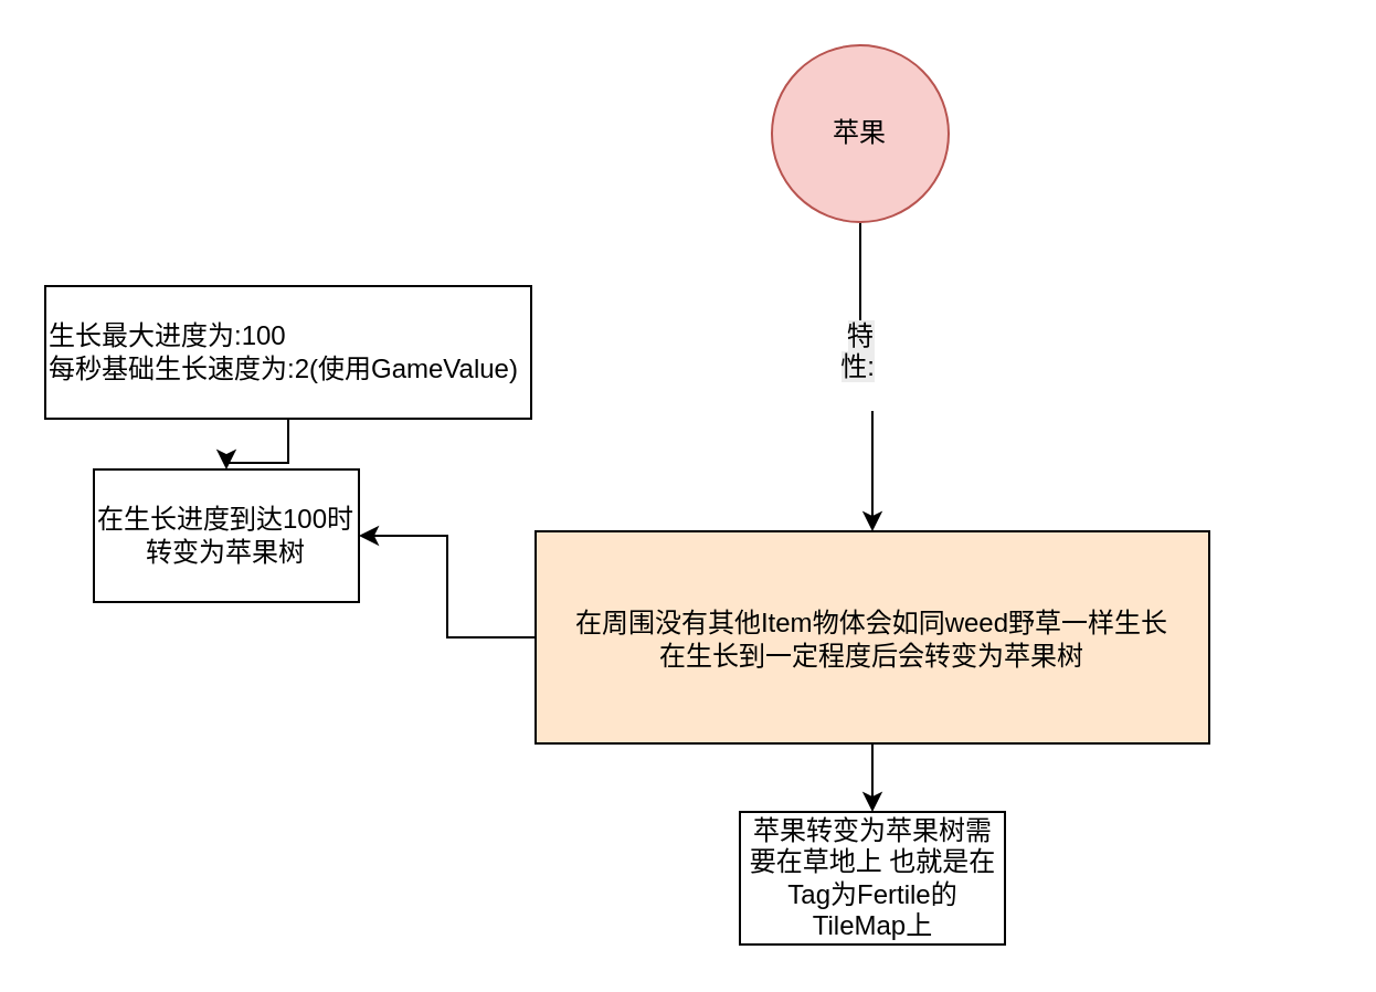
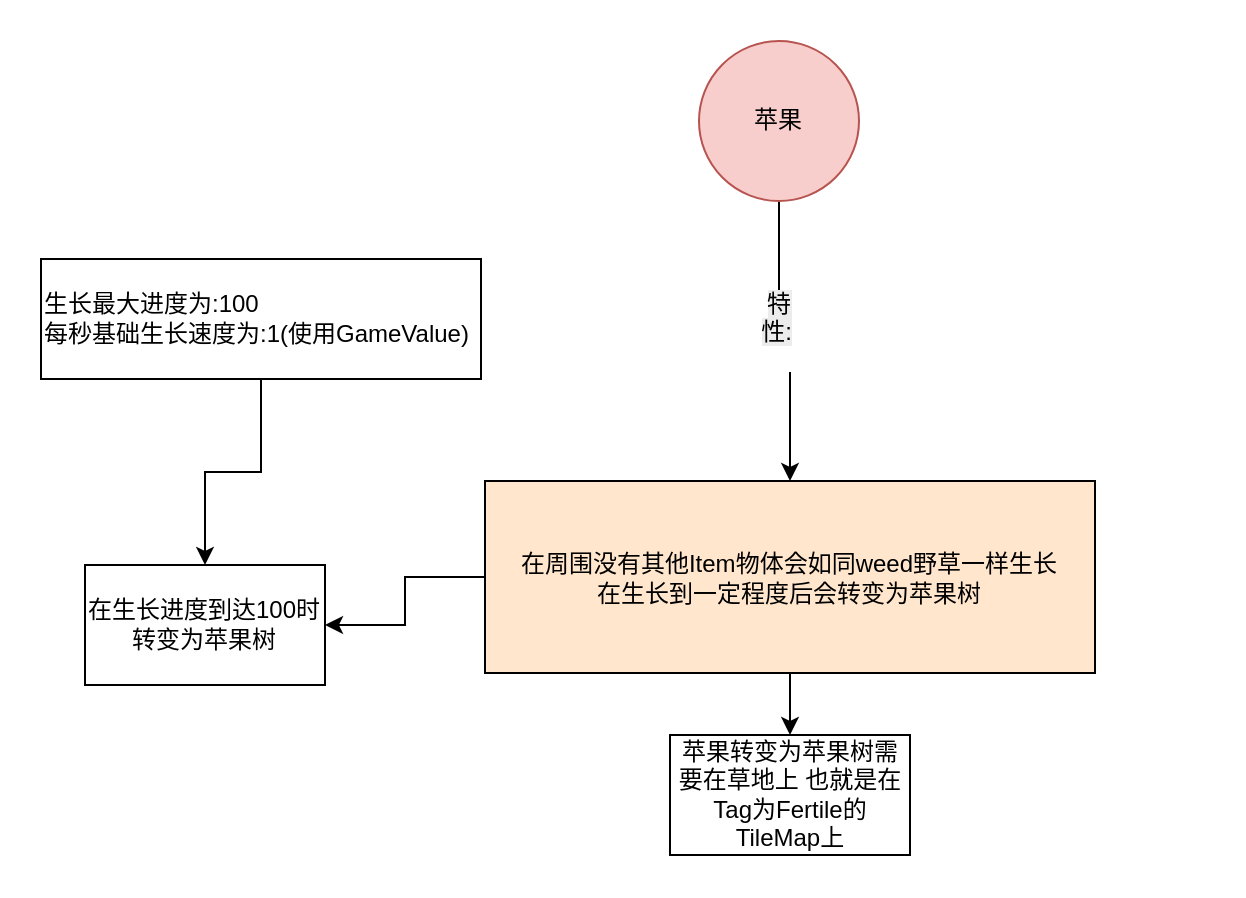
- <mxCell id="6" value="&lt;div&gt;&lt;span style=&quot;background-color: transparent; color: light-dark(rgb(0, 0, 0), rgb(255, 255, 255));&quot;&gt;生长最大进度为:100&lt;/span&gt;&lt;/div&gt;&lt;div&gt;每秒基础生长速度为:2(使用GameValue)&lt;/div&gt;" style="rounded=0;html=1;align=left;horizontal=1;" vertex="1" parent="1"><mxGeometry x="20" y="129" width="220" height="60" as="geometry" /></mxCell>
+ <mxCell id="6" value="&lt;div&gt;&lt;span style=&quot;background-color: transparent; color: light-dark(rgb(0, 0, 0), rgb(255, 255, 255));&quot;&gt;生长最大进度为:100&lt;/span&gt;&lt;/div&gt;&lt;div&gt;每秒基础生长速度为:1(使用GameValue)&lt;/div&gt;" style="rounded=0;html=1;align=left;horizontal=1;" vertex="1" parent="1"><mxGeometry x="20" y="129" width="220" height="60" as="geometry" /></mxCell>
- <mxCell id="11" value="在生长进度到达100时转变为苹果树" style="rounded=0;whiteSpace=wrap;html=1;" vertex="1" parent="1"><mxGeometry x="42" y="212" width="120" height="60" as="geometry" /></mxCell>
+ <mxCell id="11" value="在生长进度到达100时转变为苹果树" style="rounded=0;whiteSpace=wrap;html=1;" vertex="1" parent="1"><mxGeometry x="42" y="282" width="120" height="60" as="geometry" /></mxCell>
